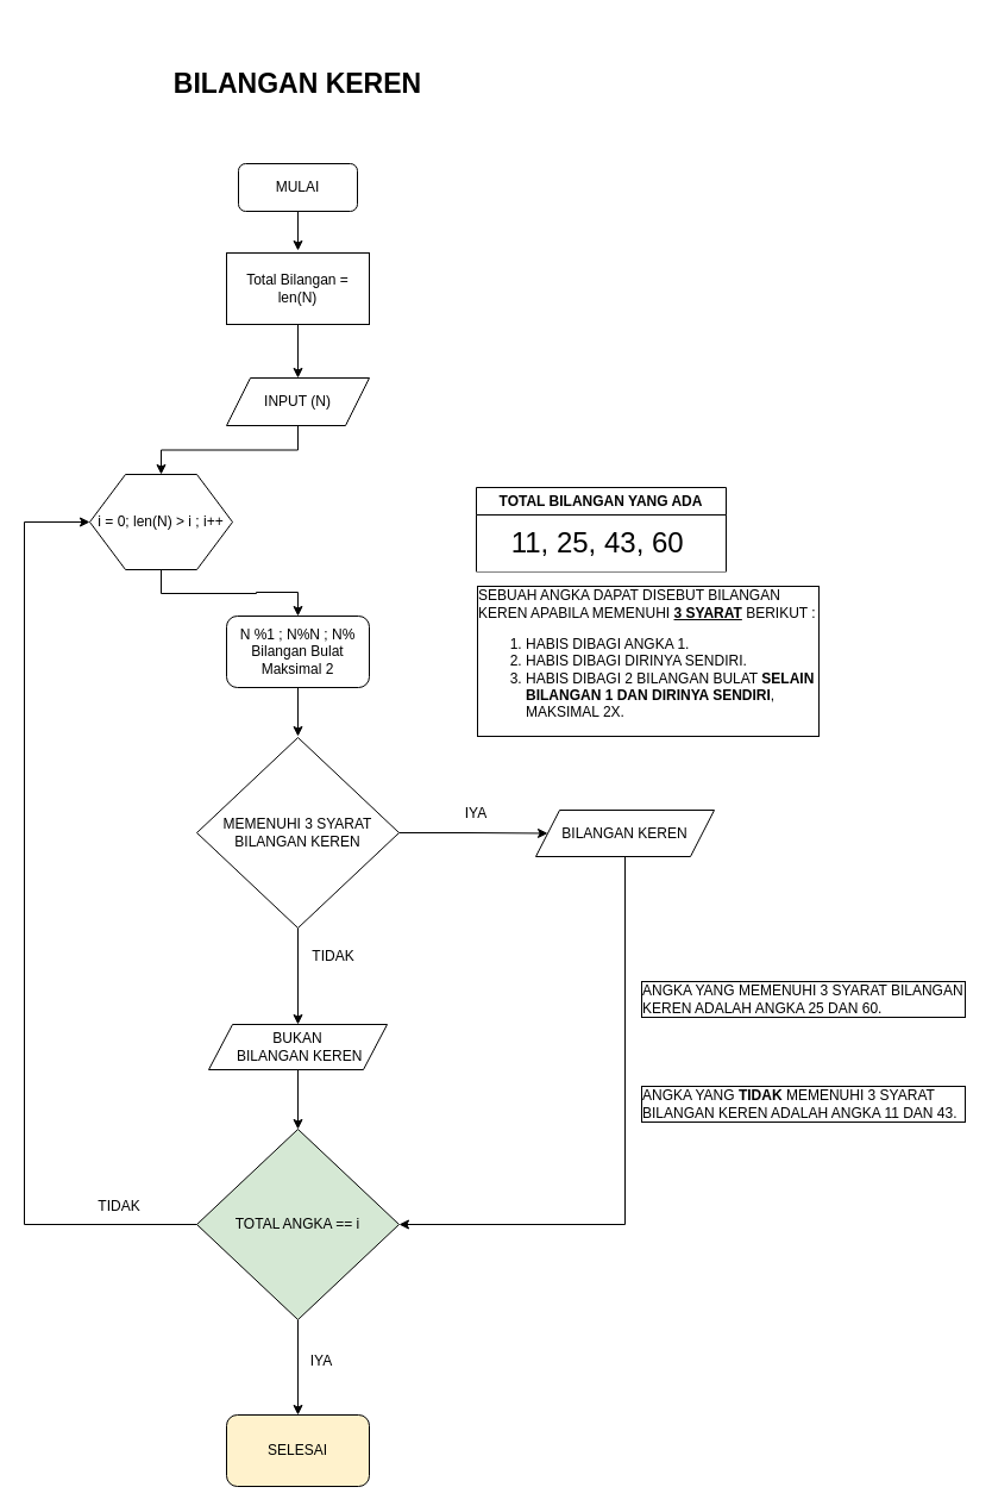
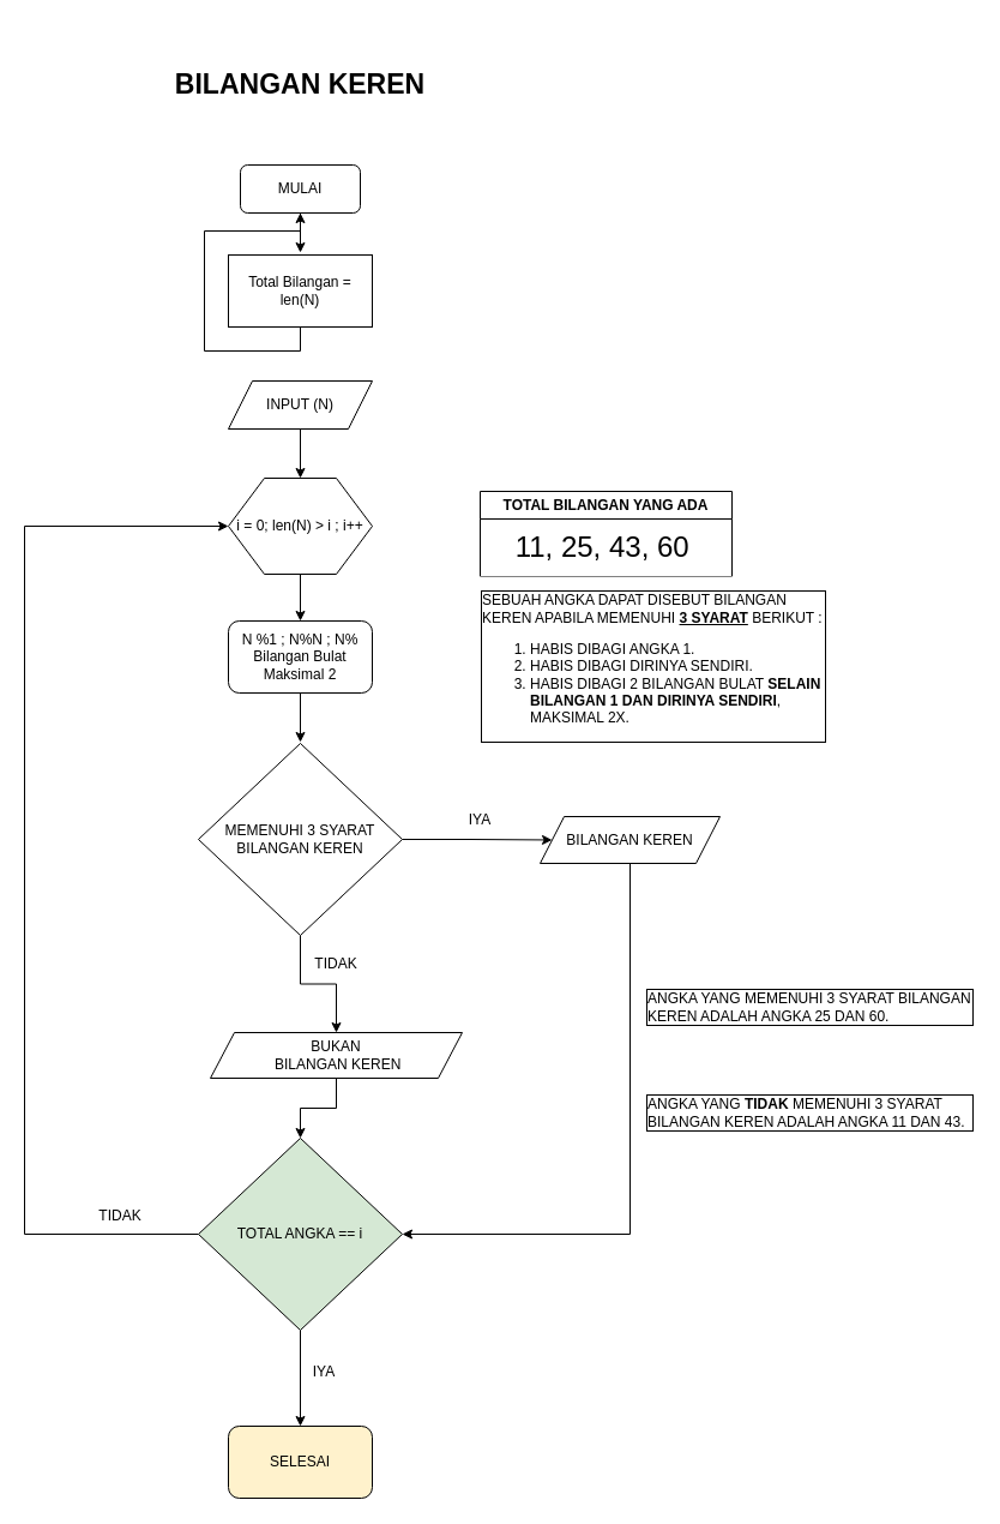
- <mxCell id="28" style="edgeStyle=orthogonalEdgeStyle;rounded=0;orthogonalLoop=1;jettySize=auto;html=1;exitX=0.5;exitY=1;exitDx=0;exitDy=0;entryX=0.5;entryY=0;entryDx=0;entryDy=0;" parent="1" source="29" target="6" edge="1"><mxGeometry relative="1" as="geometry" /></mxCell>
+ <mxCell id="28" style="edgeStyle=orthogonalEdgeStyle;rounded=0;orthogonalLoop=1;jettySize=auto;html=1;exitX=0.5;exitY=1;exitDx=0;exitDy=0;" parent="1" source="29" target="3" edge="1"><mxGeometry relative="1" as="geometry" /></mxCell>
- <mxCell id="15" value="i = 0; len(N) &amp;gt; i ; i++" style="shape=hexagon;perimeter=hexagonPerimeter2;whiteSpace=wrap;html=1;fixedSize=1;size=30;" parent="1" vertex="1"><mxGeometry x="75" y="398" width="120" height="80" as="geometry" /></mxCell>
+ <mxCell id="15" value="i = 0; len(N) &amp;gt; i ; i++" style="shape=hexagon;perimeter=hexagonPerimeter2;whiteSpace=wrap;html=1;fixedSize=1;size=30;" parent="1" vertex="1"><mxGeometry x="190" y="398" width="120" height="80" as="geometry" /></mxCell>
- <mxCell id="20" value="BUKAN&lt;div&gt;&amp;nbsp;BILANGAN KEREN&lt;/div&gt;" style="shape=parallelogram;perimeter=parallelogramPerimeter;whiteSpace=wrap;html=1;fixedSize=1;" parent="1" vertex="1"><mxGeometry x="175" y="860" width="150" height="38" as="geometry" /></mxCell>
+ <mxCell id="20" value="BUKAN&lt;div&gt;&amp;nbsp;BILANGAN KEREN&lt;/div&gt;" style="shape=parallelogram;perimeter=parallelogramPerimeter;whiteSpace=wrap;html=1;fixedSize=1;" parent="1" vertex="1"><mxGeometry x="175" y="860" width="210" height="38" as="geometry" /></mxCell>
